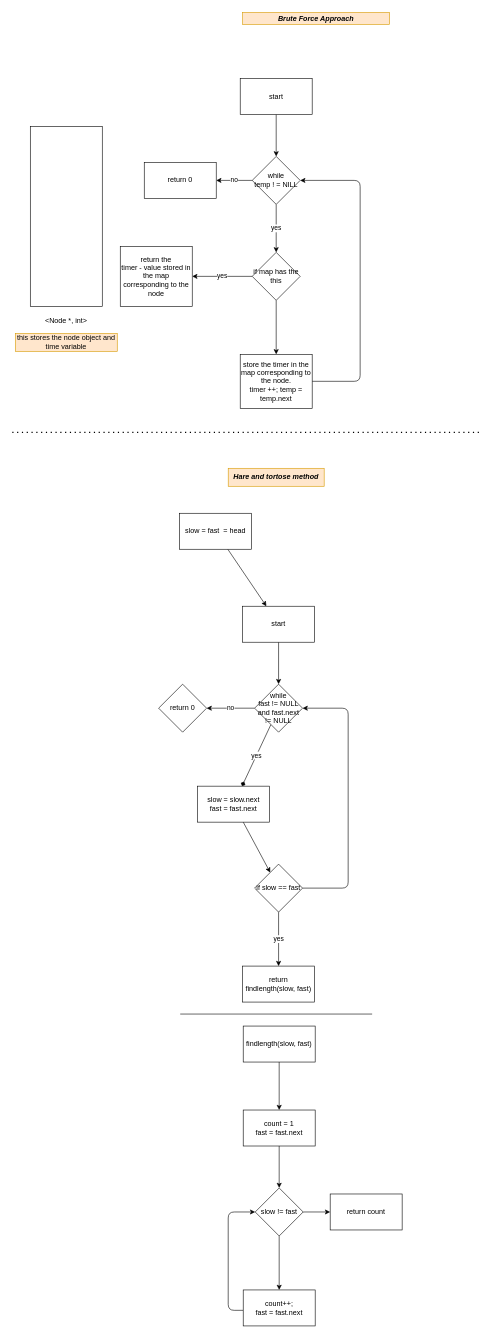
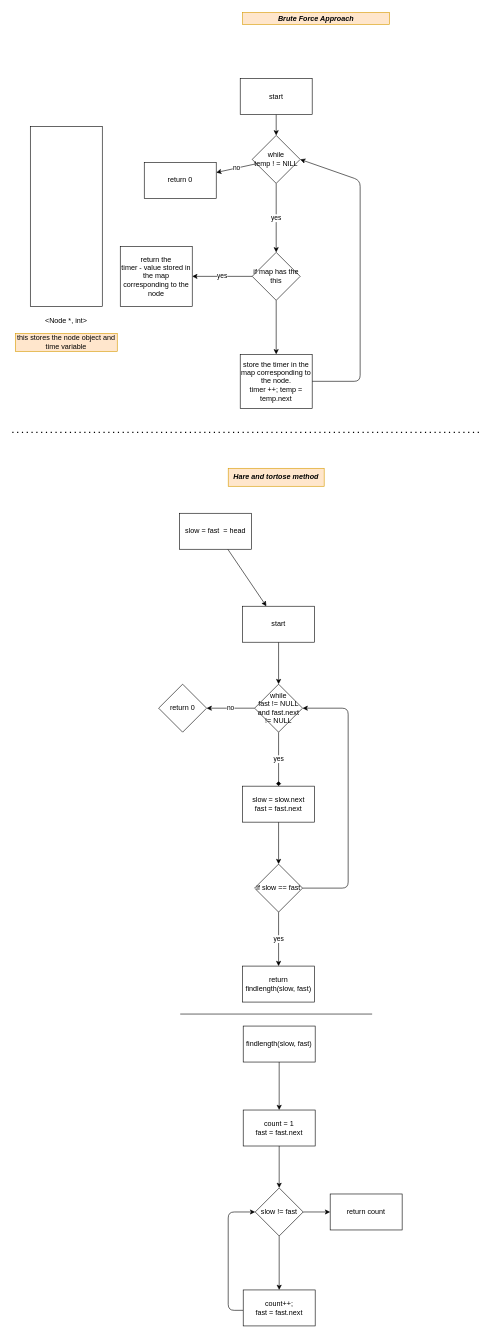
- <mxCell id="7" value="while&lt;div&gt;temp ! = NILL&lt;/div&gt;" style="rhombus;whiteSpace=wrap;html=1;" vertex="1" parent="1"><mxGeometry x="420" y="260" width="80" height="80" as="geometry" /></mxCell>
+ <mxCell id="7" value="while&lt;div&gt;temp ! = NILL&lt;/div&gt;" style="rhombus;whiteSpace=wrap;html=1;" vertex="1" parent="1"><mxGeometry x="420" y="225" width="80" height="80" as="geometry" /></mxCell>
- <mxCell id="27" value="slow = slow.next&lt;div&gt;fast = fast.next&lt;/div&gt;" style="whiteSpace=wrap;html=1;" vertex="1" parent="1"><mxGeometry x="329" y="1310" width="120" height="60" as="geometry" /></mxCell>
+ <mxCell id="27" value="slow = slow.next&lt;div&gt;fast = fast.next&lt;/div&gt;" style="whiteSpace=wrap;html=1;" vertex="1" parent="1"><mxGeometry x="404" y="1310" width="120" height="60" as="geometry" /></mxCell>
